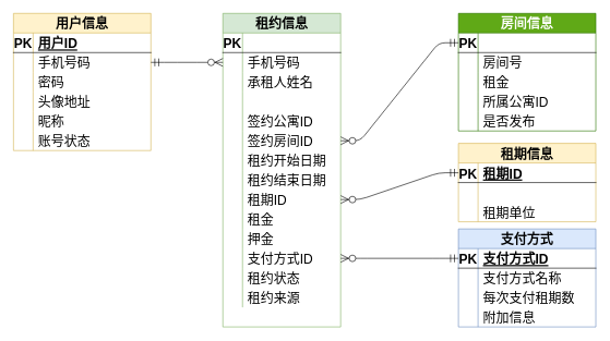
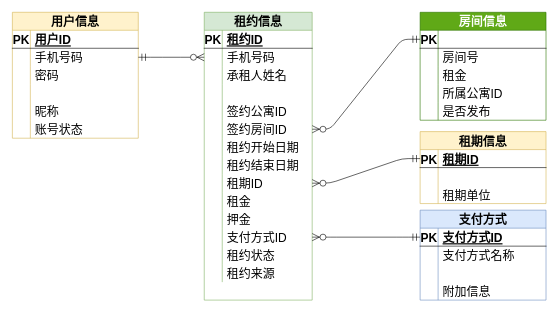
+ <mxCell id="5" value="租约ID" style="shape=partialRectangle;overflow=hidden;connectable=0;fillColor=none;top=0;left=0;bottom=0;right=0;align=left;spacingLeft=6;fontStyle=5;rounded=0;fontSize=20;" parent="3" vertex="1"><mxGeometry x="30" width="150" height="30" as="geometry"><mxRectangle width="150" height="30" as="alternateBounds" /></mxGeometry></mxCell>
- <mxCell id="58" value="头像地址" style="shape=partialRectangle;overflow=hidden;connectable=0;fillColor=none;top=0;left=0;bottom=0;right=0;align=left;spacingLeft=6;rounded=0;fontSize=20;" parent="56" vertex="1"><mxGeometry x="30" width="180" height="30" as="geometry"><mxRectangle width="180" height="30" as="alternateBounds" /></mxGeometry></mxCell>
- <mxCell id="89" value="每次支付租期数" style="shape=partialRectangle;overflow=hidden;connectable=0;fillColor=none;top=0;left=0;bottom=0;right=0;align=left;spacingLeft=6;rounded=0;fontSize=20;" parent="87" vertex="1"><mxGeometry x="30" width="180" height="30" as="geometry"><mxRectangle width="180" height="30" as="alternateBounds" /></mxGeometry></mxCell>
